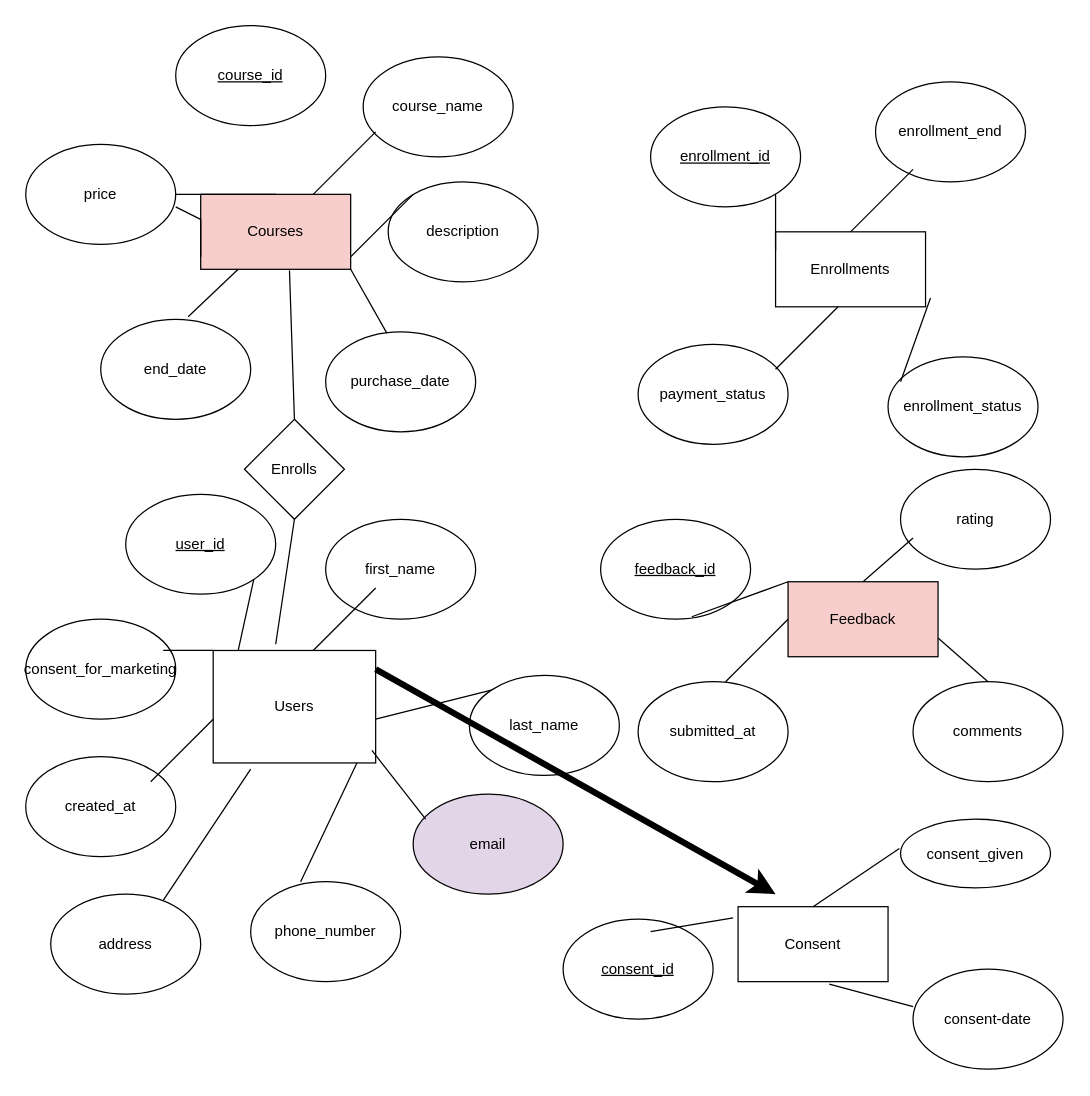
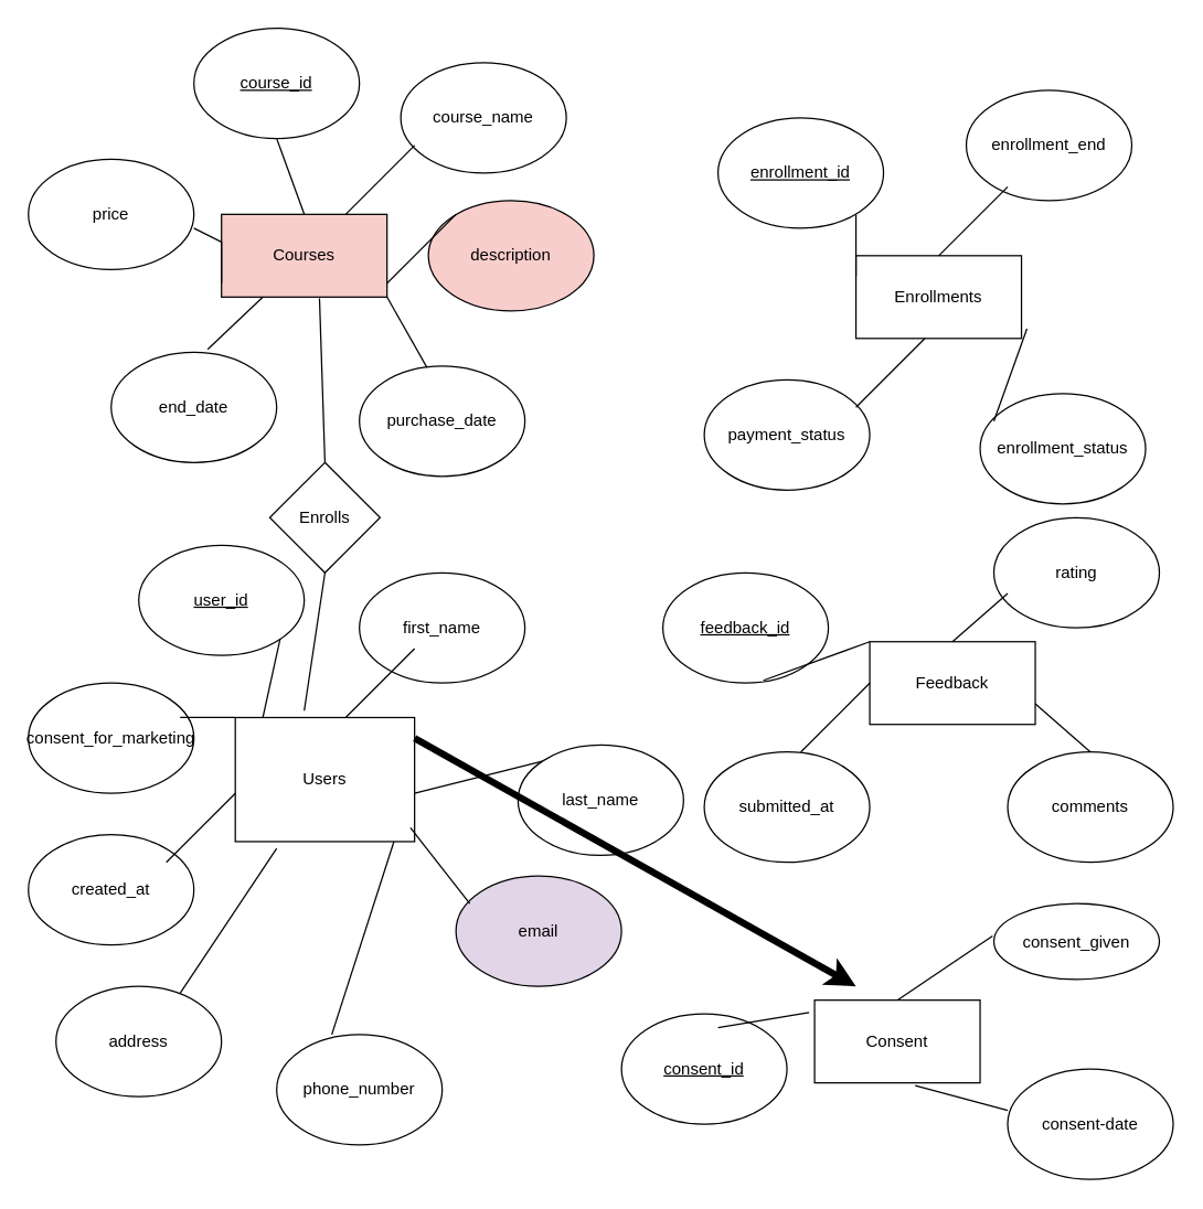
- <mxCell id="33" value="" style="endArrow=none;html=1;rounded=0;exitX=0.5;exitY=0;exitDx=0;exitDy=0;" parent="1" source="2" target="12" edge="1"><mxGeometry width="50" height="50" relative="1" as="geometry"><mxPoint x="230" y="145" as="sourcePoint" /><mxPoint x="245" y="105" as="targetPoint" /></mxGeometry></mxCell>
+ <mxCell id="33" value="" style="endArrow=none;html=1;rounded=0;exitX=0.5;exitY=0;exitDx=0;exitDy=0;entryX=0.5;entryY=1;entryDx=0;entryDy=0;" parent="1" source="2" target="7" edge="1"><mxGeometry width="50" height="50" relative="1" as="geometry"><mxPoint x="230" y="145" as="sourcePoint" /><mxPoint x="245" y="105" as="targetPoint" /></mxGeometry></mxCell>
- <mxCell id="9" value="description" style="ellipse;whiteSpace=wrap;html=1;" parent="1" vertex="1"><mxGeometry x="310" y="145" width="120" height="80" as="geometry" /></mxCell>
+ <mxCell id="9" value="description" style="ellipse;whiteSpace=wrap;html=1;fillColor=#f8cecc;" parent="1" vertex="1"><mxGeometry x="310" y="145" width="120" height="80" as="geometry" /></mxCell>
- <mxCell id="4" value="Feedback" style="rounded=0;whiteSpace=wrap;html=1;fillColor=#f8cecc;" parent="1" vertex="1"><mxGeometry x="630" y="465" width="120" height="60" as="geometry" /></mxCell>
+ <mxCell id="4" value="Feedback" style="rounded=0;whiteSpace=wrap;html=1;" parent="1" vertex="1"><mxGeometry x="630" y="465" width="120" height="60" as="geometry" /></mxCell>
- <mxCell id="21" value="phone_number" style="ellipse;whiteSpace=wrap;html=1;" parent="1" vertex="1"><mxGeometry x="200" y="705" width="120" height="80" as="geometry" /></mxCell>
+ <mxCell id="21" value="phone_number" style="ellipse;whiteSpace=wrap;html=1;" parent="1" vertex="1"><mxGeometry x="200" y="750" width="120" height="80" as="geometry" /></mxCell>
